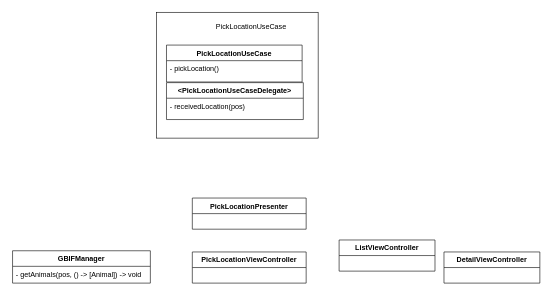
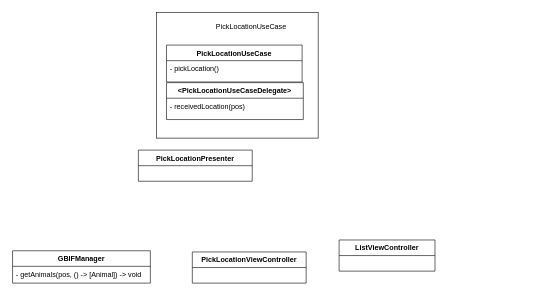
- <mxCell id="7" value="PickLocationPresenter" style="swimlane;fontStyle=1;align=center;verticalAlign=top;childLayout=stackLayout;horizontal=1;startSize=26;horizontalStack=0;resizeParent=1;resizeParentMax=0;resizeLast=0;collapsible=1;marginBottom=0;" vertex="1" parent="1"><mxGeometry x="320" y="330" width="190" height="52" as="geometry"><mxRectangle x="334" y="230" width="140" height="26" as="alternateBounds" /></mxGeometry></mxCell>
+ <mxCell id="7" value="PickLocationPresenter" style="swimlane;fontStyle=1;align=center;verticalAlign=top;childLayout=stackLayout;horizontal=1;startSize=26;horizontalStack=0;resizeParent=1;resizeParentMax=0;resizeLast=0;collapsible=1;marginBottom=0;" vertex="1" parent="1"><mxGeometry x="230" y="250" width="190" height="52" as="geometry"><mxRectangle x="334" y="230" width="140" height="26" as="alternateBounds" /></mxGeometry></mxCell>
- <mxCell id="3" value="DetailViewController" style="swimlane;fontStyle=1;align=center;verticalAlign=top;childLayout=stackLayout;horizontal=1;startSize=26;horizontalStack=0;resizeParent=1;resizeParentMax=0;resizeLast=0;collapsible=1;marginBottom=0;" vertex="1" parent="1"><mxGeometry x="740" y="420" width="160" height="52" as="geometry"><mxRectangle x="334" y="230" width="140" height="26" as="alternateBounds" /></mxGeometry></mxCell>
